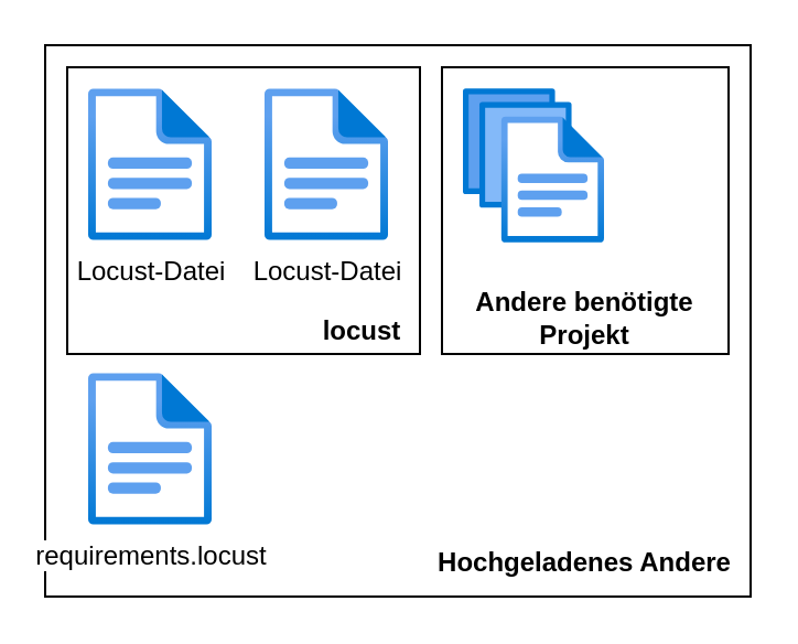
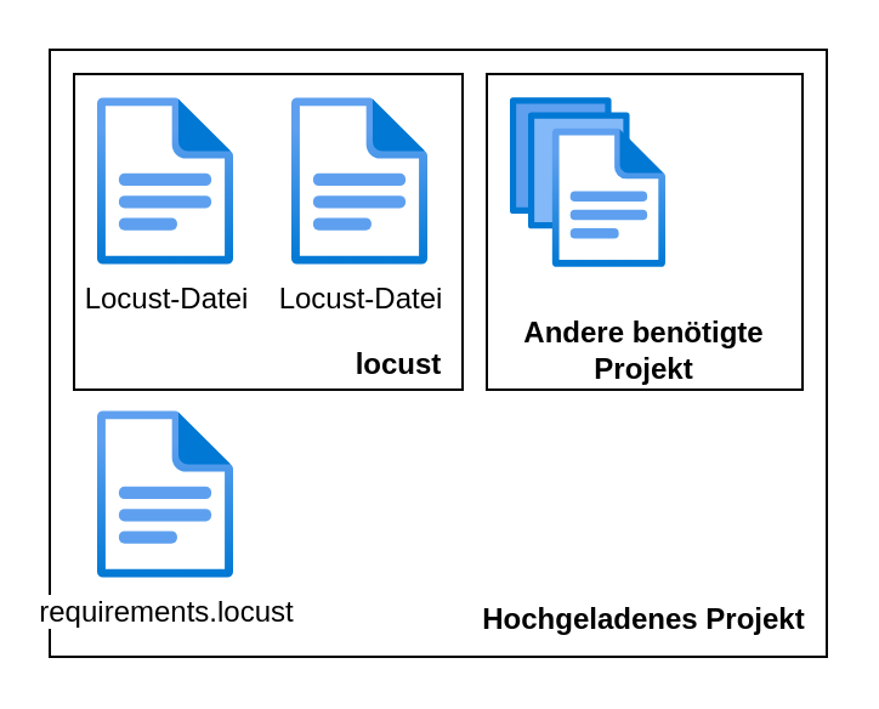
- <mxCell id="11" value="&lt;b&gt;Hochgeladenes Andere&lt;/b&gt;" style="text;html=1;strokeColor=none;fillColor=none;align=center;verticalAlign=middle;whiteSpace=wrap;rounded=0;" vertex="1" parent="1"><mxGeometry x="190" y="240" width="150" height="30" as="geometry" /></mxCell>
+ <mxCell id="11" value="&lt;b&gt;Hochgeladenes Projekt&lt;/b&gt;" style="text;html=1;strokeColor=none;fillColor=none;align=center;verticalAlign=middle;whiteSpace=wrap;rounded=0;" vertex="1" parent="1"><mxGeometry x="190" y="240" width="150" height="30" as="geometry" /></mxCell>
